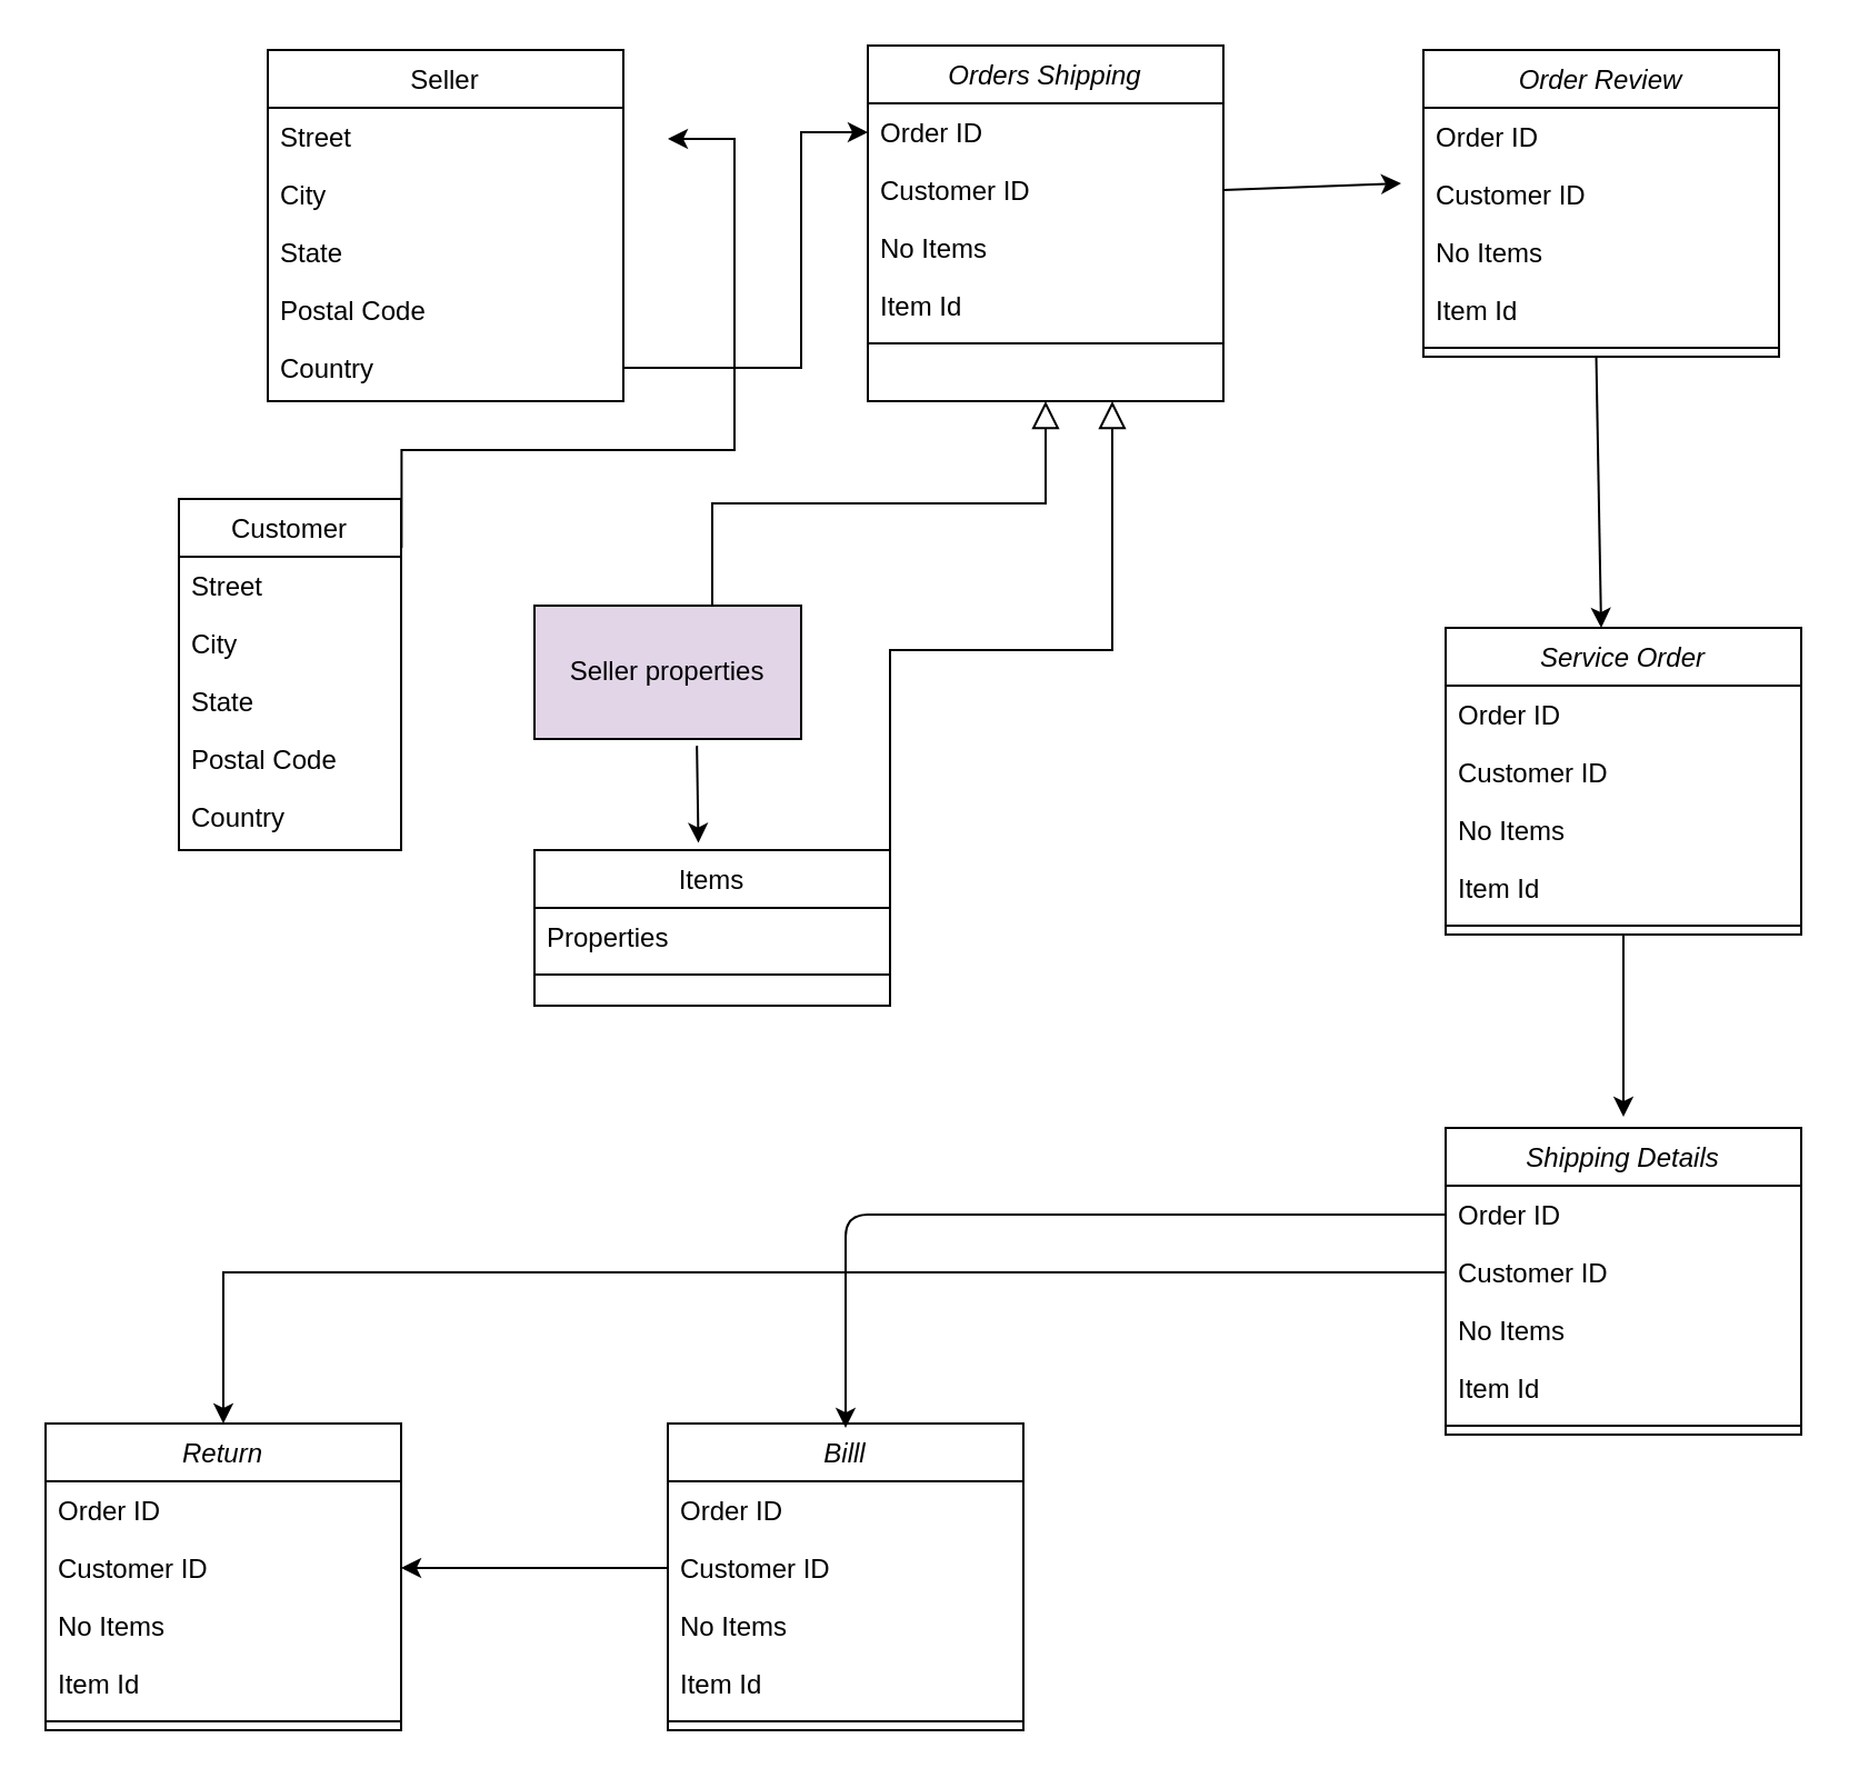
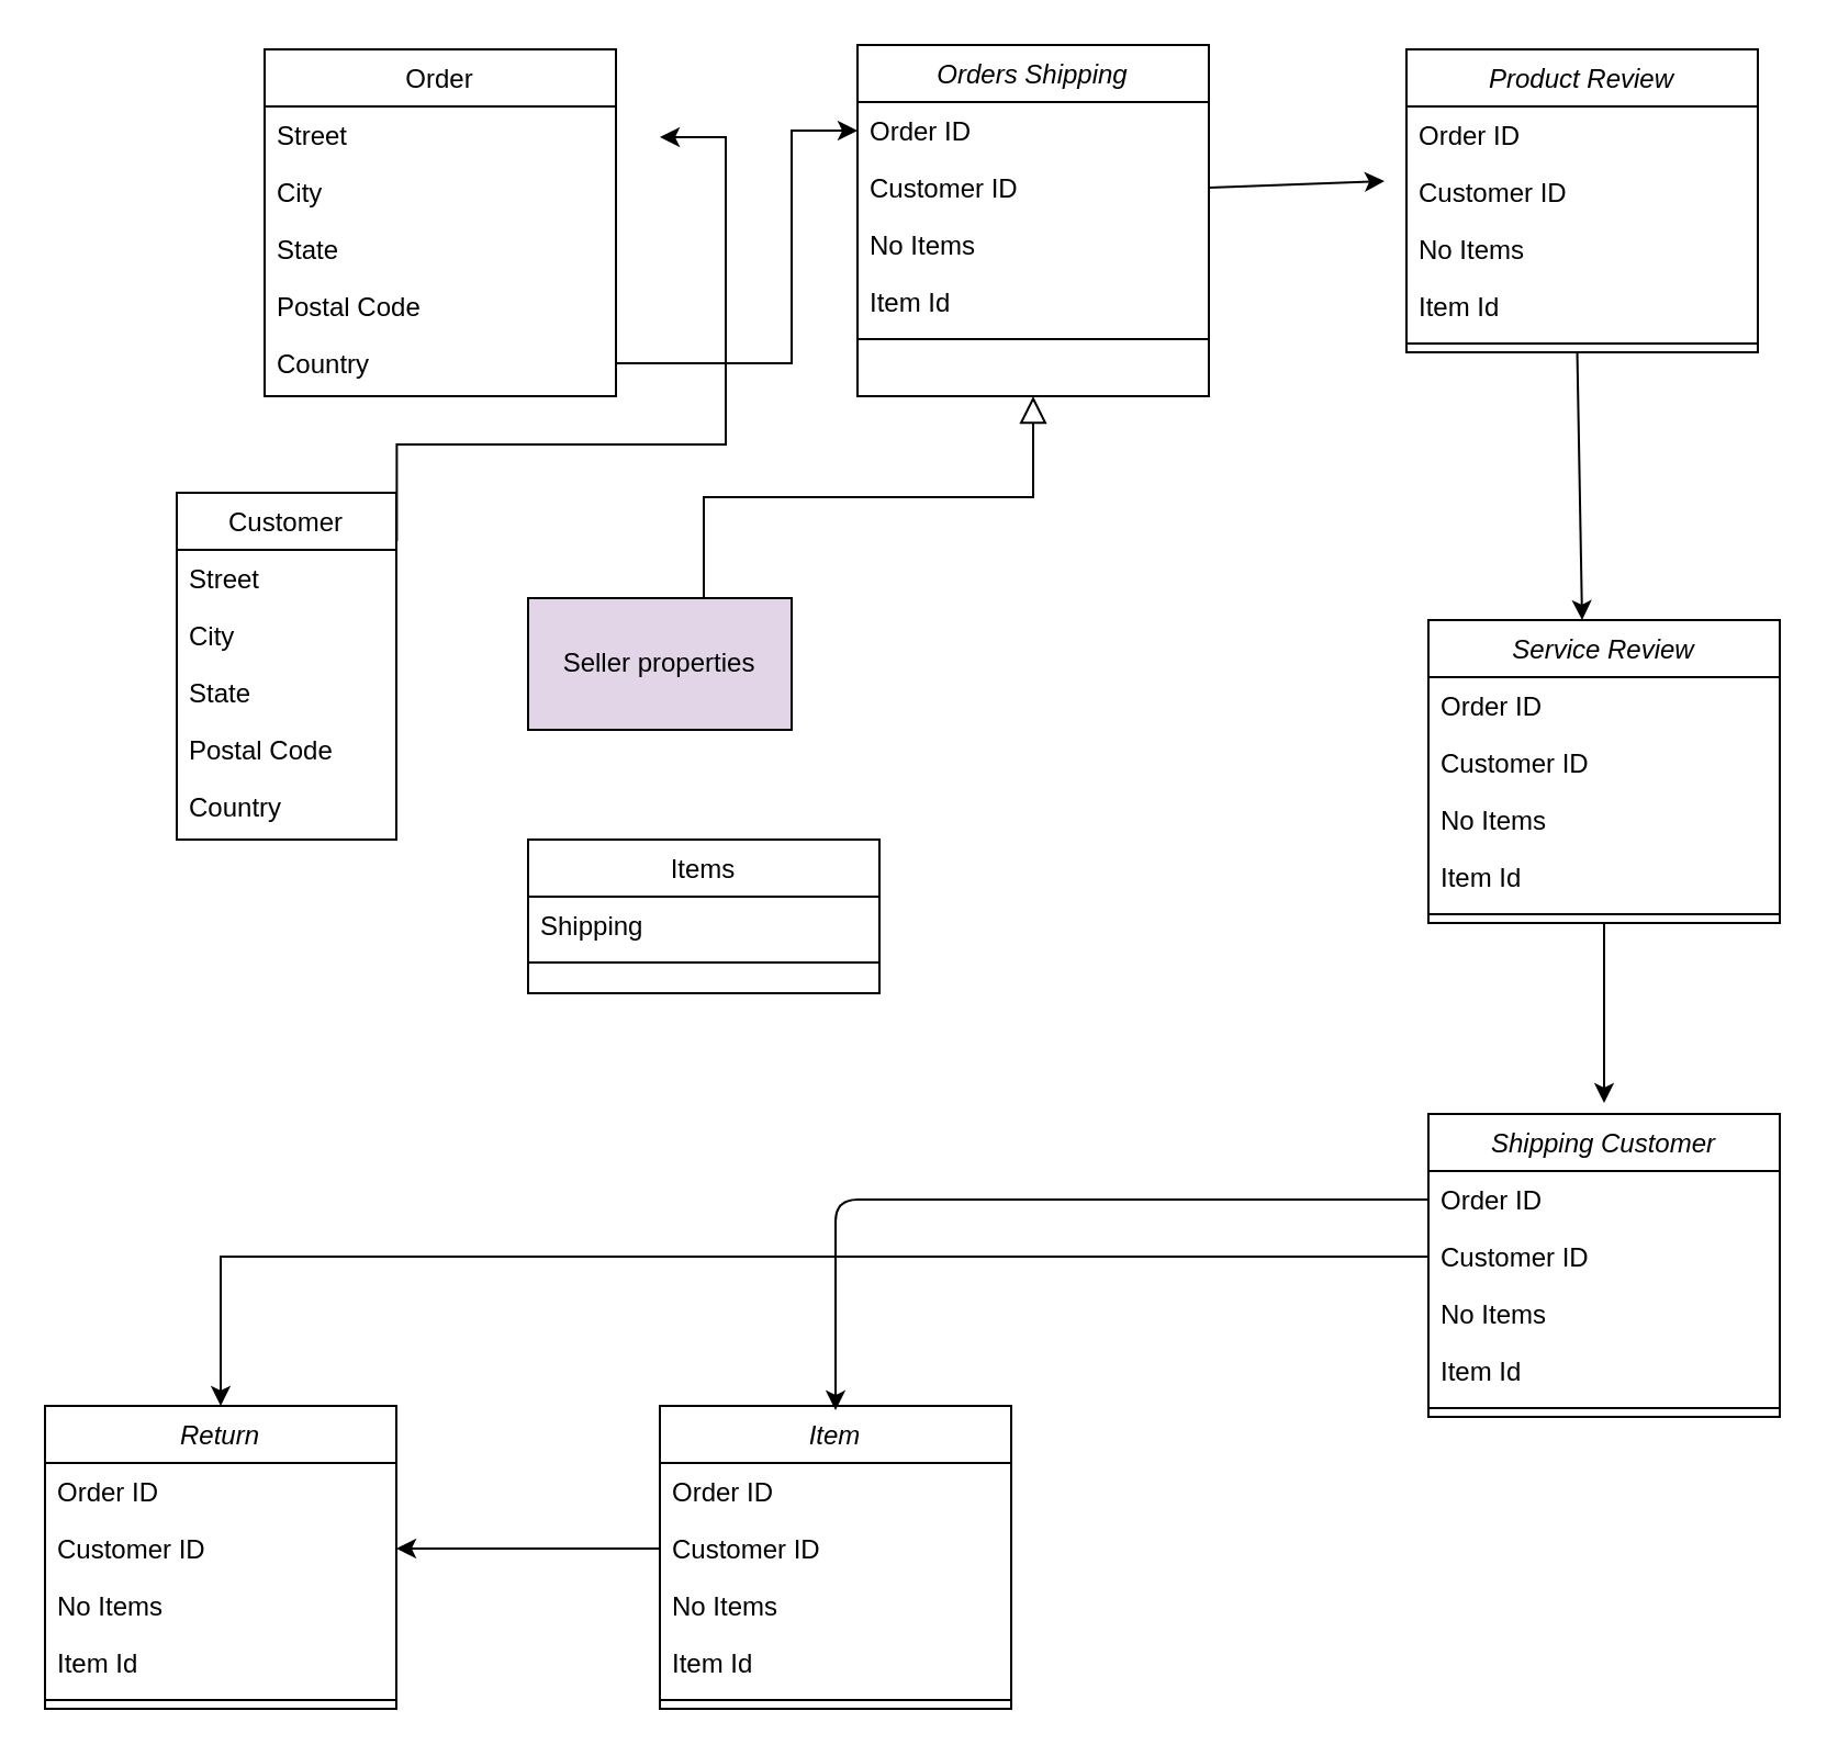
- <mxCell id="13" value="Seller" style="swimlane;fontStyle=0;align=center;verticalAlign=top;childLayout=stackLayout;horizontal=1;startSize=26;horizontalStack=0;resizeParent=1;resizeLast=0;collapsible=1;marginBottom=0;rounded=0;shadow=0;strokeWidth=1;" parent="1" vertex="1"><mxGeometry y="22" width="160" height="158" as="geometry" x="120"><mxRectangle x="550" y="140" width="160" height="26" as="alternateBounds" /></mxGeometry></mxCell>
+ <mxCell id="13" value="Order" style="swimlane;fontStyle=0;align=center;verticalAlign=top;childLayout=stackLayout;horizontal=1;startSize=26;horizontalStack=0;resizeParent=1;resizeLast=0;collapsible=1;marginBottom=0;rounded=0;shadow=0;strokeWidth=1;" parent="1" vertex="1"><mxGeometry y="22" width="160" height="158" as="geometry" x="120"><mxRectangle x="550" y="140" width="160" height="26" as="alternateBounds" /></mxGeometry></mxCell>
- <mxCell id="22" value="Order Review" style="swimlane;fontStyle=2;align=center;verticalAlign=top;childLayout=stackLayout;horizontal=1;startSize=26;horizontalStack=0;resizeParent=1;resizeLast=0;collapsible=1;marginBottom=0;rounded=0;shadow=0;strokeWidth=1;" parent="1" vertex="1"><mxGeometry x="640" y="22" width="160" height="138" as="geometry"><mxRectangle x="230" y="140" width="160" height="26" as="alternateBounds" /></mxGeometry></mxCell>
+ <mxCell id="22" value="Product Review" style="swimlane;fontStyle=2;align=center;verticalAlign=top;childLayout=stackLayout;horizontal=1;startSize=26;horizontalStack=0;resizeParent=1;resizeLast=0;collapsible=1;marginBottom=0;rounded=0;shadow=0;strokeWidth=1;" parent="1" vertex="1"><mxGeometry x="640" y="22" width="160" height="138" as="geometry"><mxRectangle x="230" y="140" width="160" height="26" as="alternateBounds" /></mxGeometry></mxCell>
- <mxCell id="12" value="" style="endArrow=block;endSize=10;endFill=0;shadow=0;strokeWidth=1;rounded=0;edgeStyle=elbowEdgeStyle;elbow=vertical;exitX=1;exitY=0.25;exitDx=0;exitDy=0;" parent="1" source="9" target="2" edge="1"><mxGeometry width="160" relative="1" as="geometry"><mxPoint x="430" y="392" as="sourcePoint" /><mxPoint x="430" y="193" as="targetPoint" /><Array as="points"><mxPoint x="500" y="292" /><mxPoint x="460" y="322" /><mxPoint x="440" y="342" /><mxPoint x="420" y="222" /></Array></mxGeometry></mxCell>
- <mxCell id="28" value="Service Order" style="swimlane;fontStyle=2;align=center;verticalAlign=top;childLayout=stackLayout;horizontal=1;startSize=26;horizontalStack=0;resizeParent=1;resizeLast=0;collapsible=1;marginBottom=0;rounded=0;shadow=0;strokeWidth=1;" parent="1" vertex="1"><mxGeometry x="650" y="282" width="160" height="138" as="geometry"><mxRectangle x="230" y="140" width="160" height="26" as="alternateBounds" /></mxGeometry></mxCell>
+ <mxCell id="28" value="Service Review" style="swimlane;fontStyle=2;align=center;verticalAlign=top;childLayout=stackLayout;horizontal=1;startSize=26;horizontalStack=0;resizeParent=1;resizeLast=0;collapsible=1;marginBottom=0;rounded=0;shadow=0;strokeWidth=1;" parent="1" vertex="1"><mxGeometry x="650" y="282" width="160" height="138" as="geometry"><mxRectangle x="230" y="140" width="160" height="26" as="alternateBounds" /></mxGeometry></mxCell>
- <mxCell id="56" value="" style="endArrow=classic;html=1;exitX=0.609;exitY=1.051;exitDx=0;exitDy=0;exitPerimeter=0;entryX=0.461;entryY=-0.046;entryDx=0;entryDy=0;entryPerimeter=0;" parent="1" source="19" target="9" edge="1"><mxGeometry width="50" height="50" relative="1" as="geometry"><mxPoint x="730" y="182" as="sourcePoint" /><mxPoint x="370" y="362" as="targetPoint" /></mxGeometry></mxCell>
- <mxCell id="10" value="Properties" style="text;align=left;verticalAlign=top;spacingLeft=4;spacingRight=4;overflow=hidden;rotatable=0;points=[[0,0.5],[1,0.5]];portConstraint=eastwest;" parent="9" vertex="1"><mxGeometry y="26" width="160" height="26" as="geometry" /></mxCell>
+ <mxCell id="10" value="Shipping" style="text;align=left;verticalAlign=top;spacingLeft=4;spacingRight=4;overflow=hidden;rotatable=0;points=[[0,0.5],[1,0.5]];portConstraint=eastwest;" parent="9" vertex="1"><mxGeometry y="26" width="160" height="26" as="geometry" /></mxCell>
- <mxCell id="35" value="Shipping Details" style="swimlane;fontStyle=2;align=center;verticalAlign=top;childLayout=stackLayout;horizontal=1;startSize=26;horizontalStack=0;resizeParent=1;resizeLast=0;collapsible=1;marginBottom=0;rounded=0;shadow=0;strokeWidth=1;" parent="1" vertex="1"><mxGeometry x="650" y="507" width="160" height="138" as="geometry"><mxRectangle x="230" y="140" width="160" height="26" as="alternateBounds" /></mxGeometry></mxCell>
+ <mxCell id="35" value="Shipping Customer" style="swimlane;fontStyle=2;align=center;verticalAlign=top;childLayout=stackLayout;horizontal=1;startSize=26;horizontalStack=0;resizeParent=1;resizeLast=0;collapsible=1;marginBottom=0;rounded=0;shadow=0;strokeWidth=1;" parent="1" vertex="1"><mxGeometry x="650" y="507" width="160" height="138" as="geometry"><mxRectangle x="230" y="140" width="160" height="26" as="alternateBounds" /></mxGeometry></mxCell>
- <mxCell id="42" value="Billl" style="swimlane;fontStyle=2;align=center;verticalAlign=top;childLayout=stackLayout;horizontal=1;startSize=26;horizontalStack=0;resizeParent=1;resizeLast=0;collapsible=1;marginBottom=0;rounded=0;shadow=0;strokeWidth=1;" parent="1" vertex="1"><mxGeometry x="300" y="640" width="160" height="138" as="geometry"><mxRectangle x="230" y="140" width="160" height="26" as="alternateBounds" /></mxGeometry></mxCell>
+ <mxCell id="42" value="Item" style="swimlane;fontStyle=2;align=center;verticalAlign=top;childLayout=stackLayout;horizontal=1;startSize=26;horizontalStack=0;resizeParent=1;resizeLast=0;collapsible=1;marginBottom=0;rounded=0;shadow=0;strokeWidth=1;" parent="1" vertex="1"><mxGeometry x="300" y="640" width="160" height="138" as="geometry"><mxRectangle x="230" y="140" width="160" height="26" as="alternateBounds" /></mxGeometry></mxCell>
